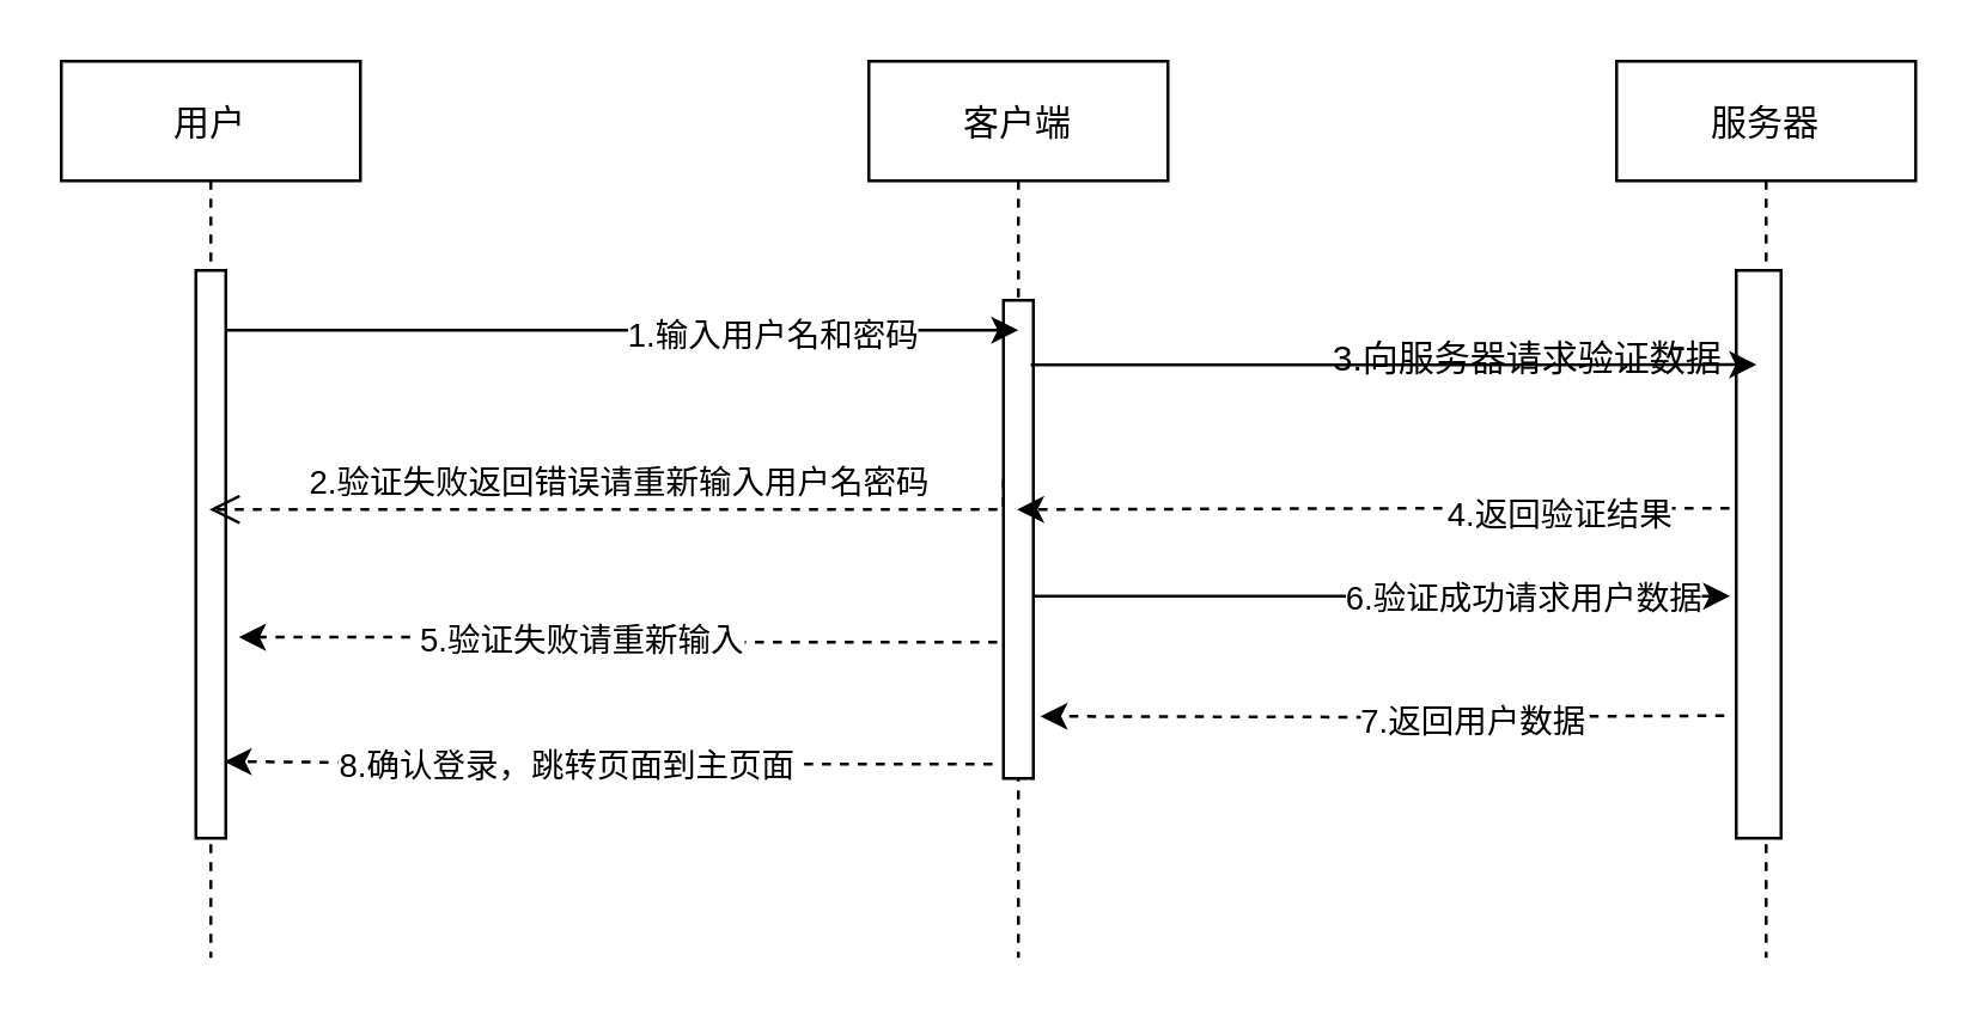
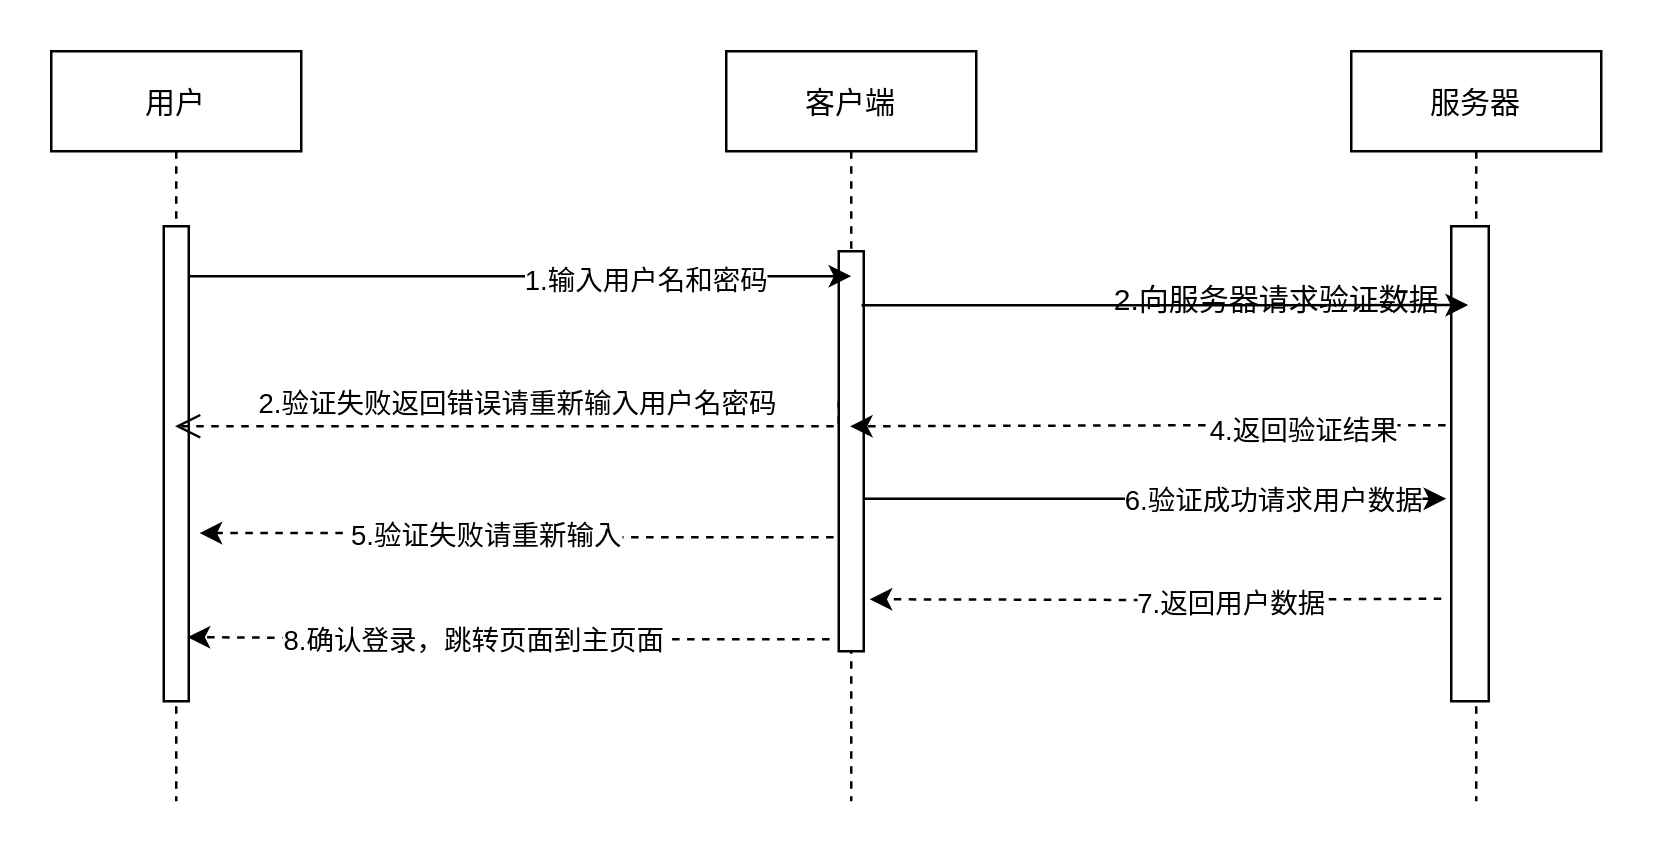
- <mxCell id="12" value="3.向服务器请求验证数据" style="text;html=1;align=center;verticalAlign=middle;resizable=0;points=[];autosize=1;strokeColor=none;" vertex="1" parent="1"><mxGeometry x="435" y="110" width="150" height="20" as="geometry" /></mxCell>
+ <mxCell id="12" value="2.向服务器请求验证数据" style="text;html=1;align=center;verticalAlign=middle;resizable=0;points=[];autosize=1;strokeColor=none;" vertex="1" parent="1"><mxGeometry x="435" y="110" width="150" height="20" as="geometry" /></mxCell>
